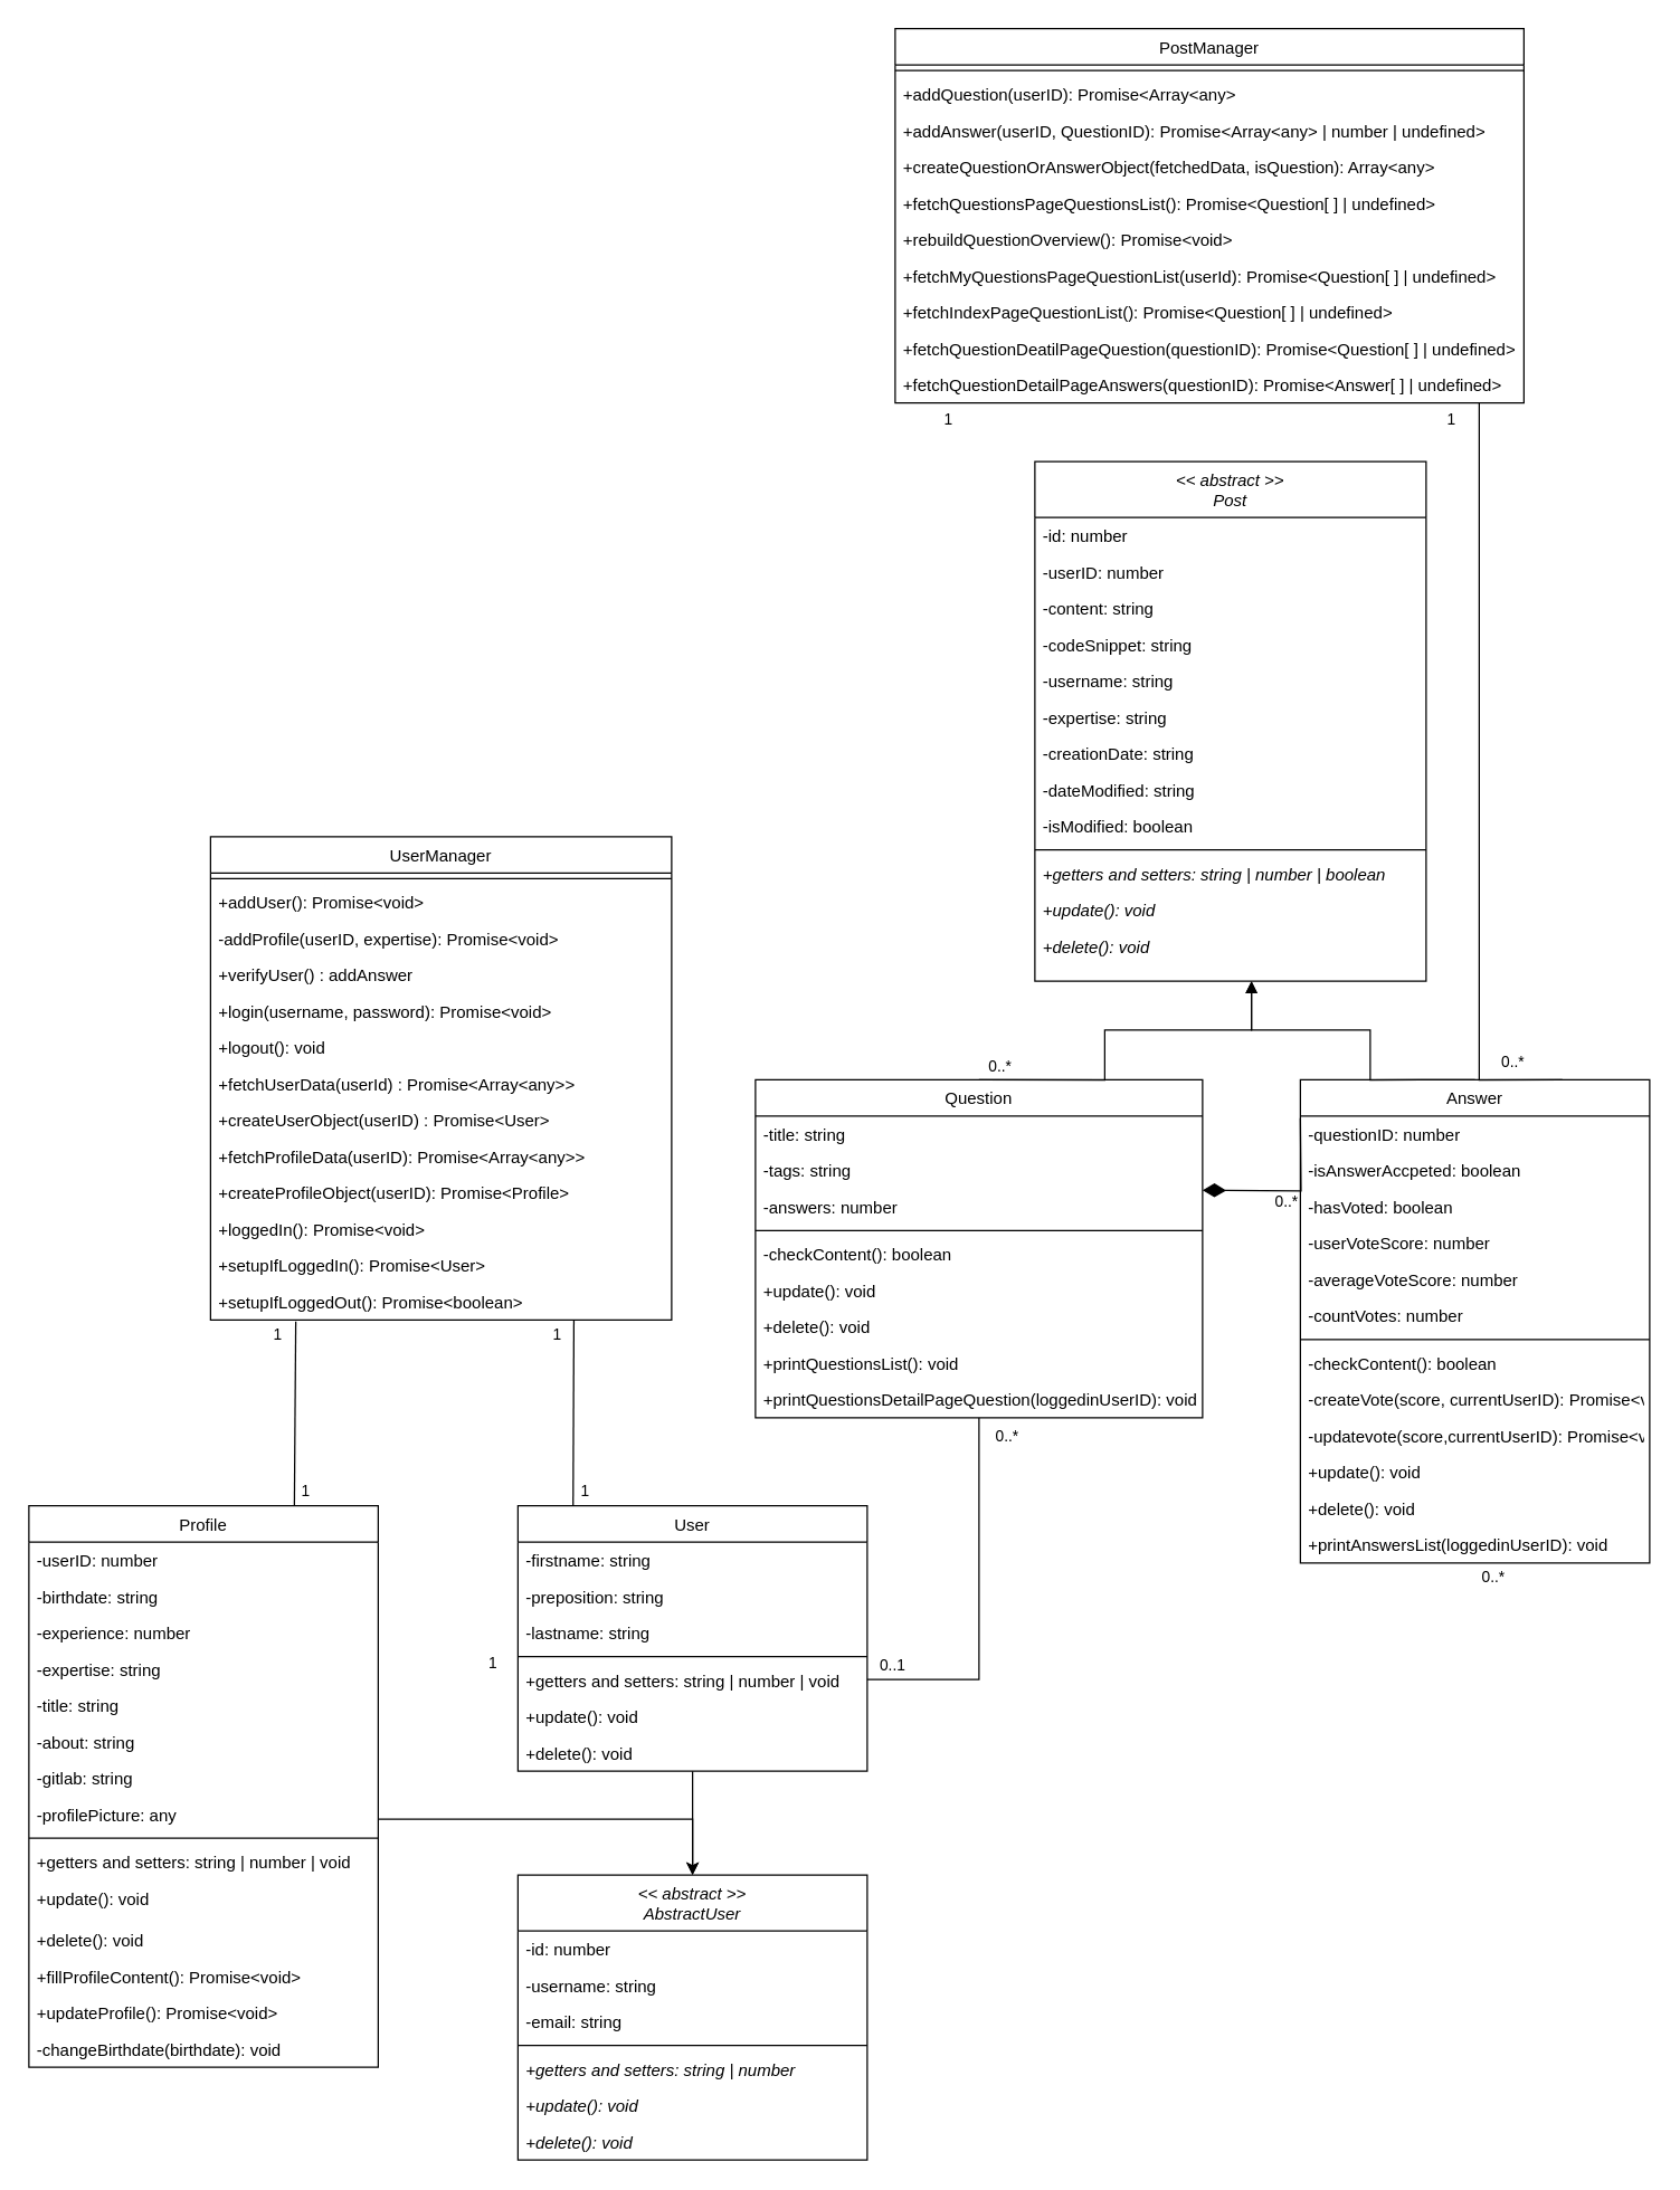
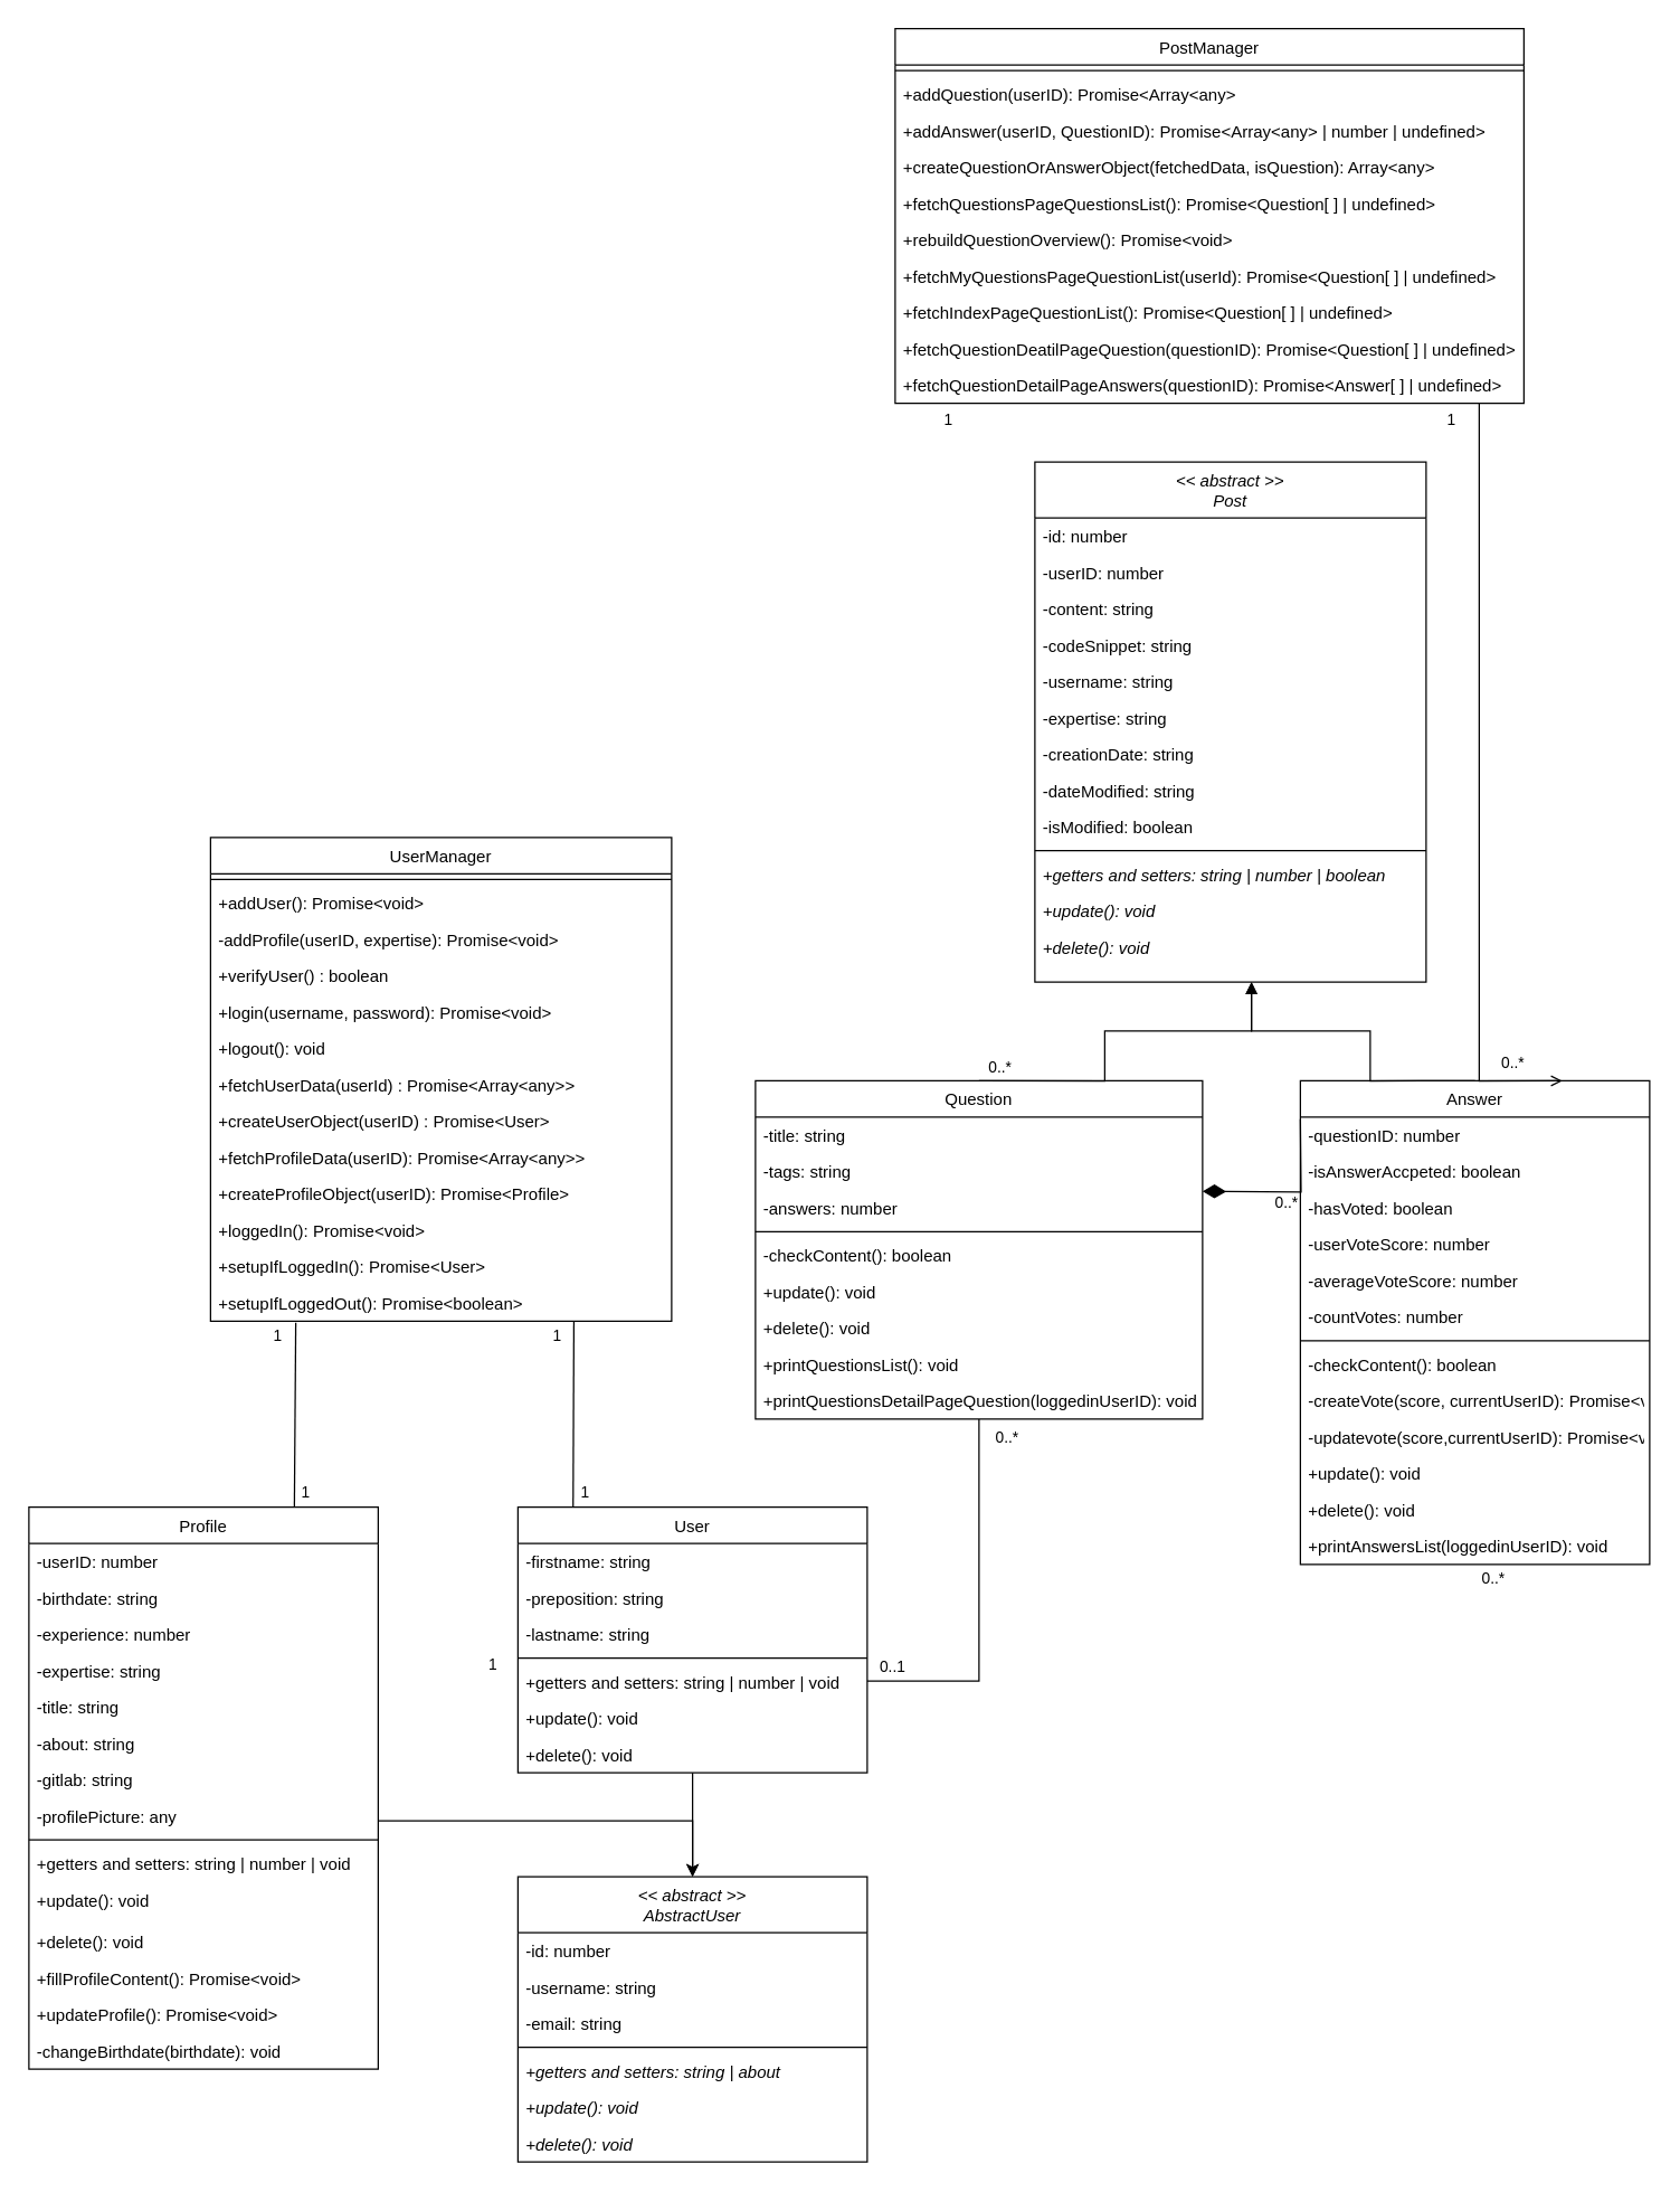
- <mxCell id="78" value="+verifyUser() : addAnswer" style="text;align=left;verticalAlign=top;spacingLeft=4;spacingRight=4;overflow=hidden;rotatable=0;points=[[0,0.5],[1,0.5]];portConstraint=eastwest;rounded=0;shadow=0;html=0;" parent="74" vertex="1"><mxGeometry y="86" width="330" height="26" as="geometry" /></mxCell>
+ <mxCell id="78" value="+verifyUser() : boolean" style="text;align=left;verticalAlign=top;spacingLeft=4;spacingRight=4;overflow=hidden;rotatable=0;points=[[0,0.5],[1,0.5]];portConstraint=eastwest;rounded=0;shadow=0;html=0;" parent="74" vertex="1"><mxGeometry y="86" width="330" height="26" as="geometry" /></mxCell>
- <mxCell id="90" style="edgeStyle=orthogonalEdgeStyle;rounded=0;orthogonalLoop=1;jettySize=auto;html=1;entryX=0.75;entryY=0;entryDx=0;entryDy=0;endArrow=none;endFill=0;" parent="1" source="91" target="23" edge="1"><mxGeometry relative="1" as="geometry"><Array as="points"><mxPoint x="1058" y="773" /></Array></mxGeometry></mxCell>
+ <mxCell id="90" style="edgeStyle=orthogonalEdgeStyle;rounded=0;orthogonalLoop=1;jettySize=auto;html=1;entryX=0.75;entryY=0;entryDx=0;entryDy=0;endArrow=open;endFill=0;" parent="1" source="91" target="23" edge="1"><mxGeometry relative="1" as="geometry"><Array as="points"><mxPoint x="1058" y="773" /></Array></mxGeometry></mxCell>
- <mxCell id="111" value="+getters and setters: string | number" style="text;align=left;verticalAlign=top;spacingLeft=4;spacingRight=4;overflow=hidden;rotatable=0;points=[[0,0.5],[1,0.5]];portConstraint=eastwest;rounded=0;shadow=0;html=0;fontStyle=2" vertex="1" parent="106"><mxGeometry y="126" width="250" height="26" as="geometry" /></mxCell>
+ <mxCell id="111" value="+getters and setters: string | about" style="text;align=left;verticalAlign=top;spacingLeft=4;spacingRight=4;overflow=hidden;rotatable=0;points=[[0,0.5],[1,0.5]];portConstraint=eastwest;rounded=0;shadow=0;html=0;fontStyle=2" vertex="1" parent="106"><mxGeometry y="126" width="250" height="26" as="geometry" /></mxCell>
